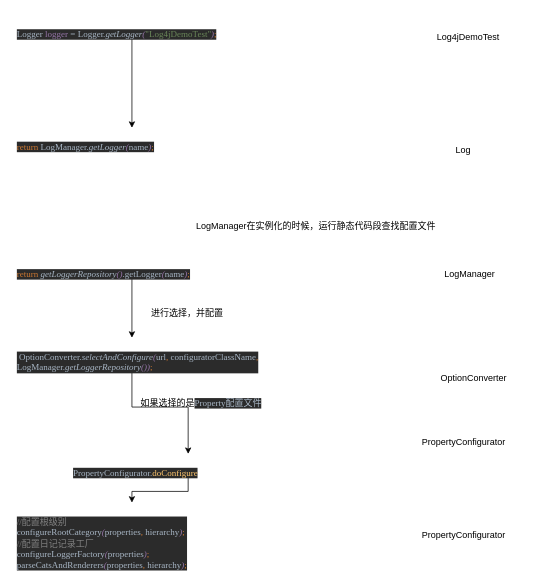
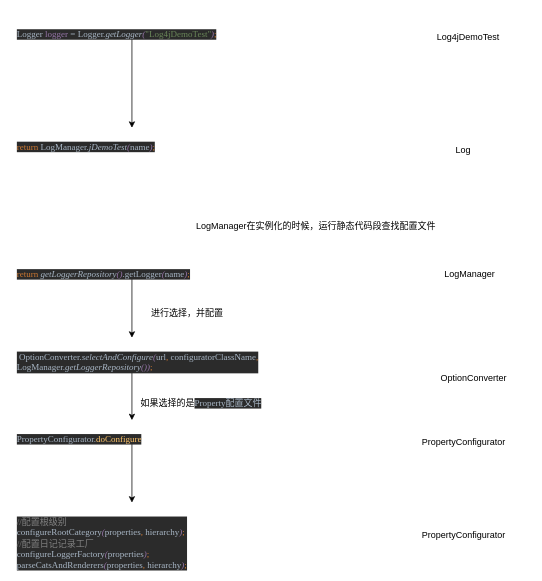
- <mxCell id="4" value="&lt;pre style=&quot;background-color: #2b2b2b ; color: #a9b7c6 ; font-family: &amp;#34;menlo&amp;#34; ; font-size: 9.0pt&quot;&gt;&lt;span style=&quot;color: #cc7832&quot;&gt;return &lt;/span&gt;LogManager.&lt;span style=&quot;font-style: italic&quot;&gt;getLogger&lt;/span&gt;&lt;span style=&quot;color: #9876aa ; font-style: italic&quot;&gt;(&lt;/span&gt;name&lt;span style=&quot;color: #9876aa ; font-style: italic&quot;&gt;)&lt;/span&gt;&lt;span style=&quot;color: #cc7832&quot;&gt;;&lt;/span&gt;&lt;/pre&gt;" style="text;html=1;" vertex="1" parent="1"><mxGeometry x="20" y="170" width="310" height="30" as="geometry" /></mxCell>
+ <mxCell id="4" value="&lt;pre style=&quot;background-color: #2b2b2b ; color: #a9b7c6 ; font-family: &amp;#34;menlo&amp;#34; ; font-size: 9.0pt&quot;&gt;&lt;span style=&quot;color: #cc7832&quot;&gt;return &lt;/span&gt;LogManager.&lt;span style=&quot;font-style: italic&quot;&gt;jDemoTest&lt;/span&gt;&lt;span style=&quot;color: #9876aa ; font-style: italic&quot;&gt;(&lt;/span&gt;name&lt;span style=&quot;color: #9876aa ; font-style: italic&quot;&gt;)&lt;/span&gt;&lt;span style=&quot;color: #cc7832&quot;&gt;;&lt;/span&gt;&lt;/pre&gt;" style="text;html=1;" vertex="1" parent="1"><mxGeometry x="20" y="170" width="310" height="30" as="geometry" /></mxCell>
- <mxCell id="10" value="&lt;pre style=&quot;background-color: #2b2b2b ; color: #a9b7c6 ; font-family: &amp;#34;menlo&amp;#34; ; font-size: 9.0pt&quot;&gt;&lt;pre style=&quot;font-family: &amp;#34;menlo&amp;#34; ; font-size: 9pt&quot;&gt;&lt;pre style=&quot;font-family: &amp;#34;menlo&amp;#34; ; font-size: 9pt&quot;&gt;&lt;pre style=&quot;font-family: &amp;#34;menlo&amp;#34; ; font-size: 9pt&quot;&gt;PropertyConfigurator.&lt;span style=&quot;color: #ffc66d&quot;&gt;doConfigure&lt;/span&gt;&lt;/pre&gt;&lt;/pre&gt;&lt;/pre&gt;&lt;/pre&gt;" style="text;html=1;" vertex="1" parent="1"><mxGeometry x="95" y="605" width="310" height="30" as="geometry" /></mxCell>
+ <mxCell id="10" value="&lt;pre style=&quot;background-color: #2b2b2b ; color: #a9b7c6 ; font-family: &amp;#34;menlo&amp;#34; ; font-size: 9.0pt&quot;&gt;&lt;pre style=&quot;font-family: &amp;#34;menlo&amp;#34; ; font-size: 9pt&quot;&gt;&lt;pre style=&quot;font-family: &amp;#34;menlo&amp;#34; ; font-size: 9pt&quot;&gt;&lt;pre style=&quot;font-family: &amp;#34;menlo&amp;#34; ; font-size: 9pt&quot;&gt;PropertyConfigurator.&lt;span style=&quot;color: #ffc66d&quot;&gt;doConfigure&lt;/span&gt;&lt;/pre&gt;&lt;/pre&gt;&lt;/pre&gt;&lt;/pre&gt;" style="text;html=1;" vertex="1" parent="1"><mxGeometry x="20" y="560" width="310" height="30" as="geometry" /></mxCell>
